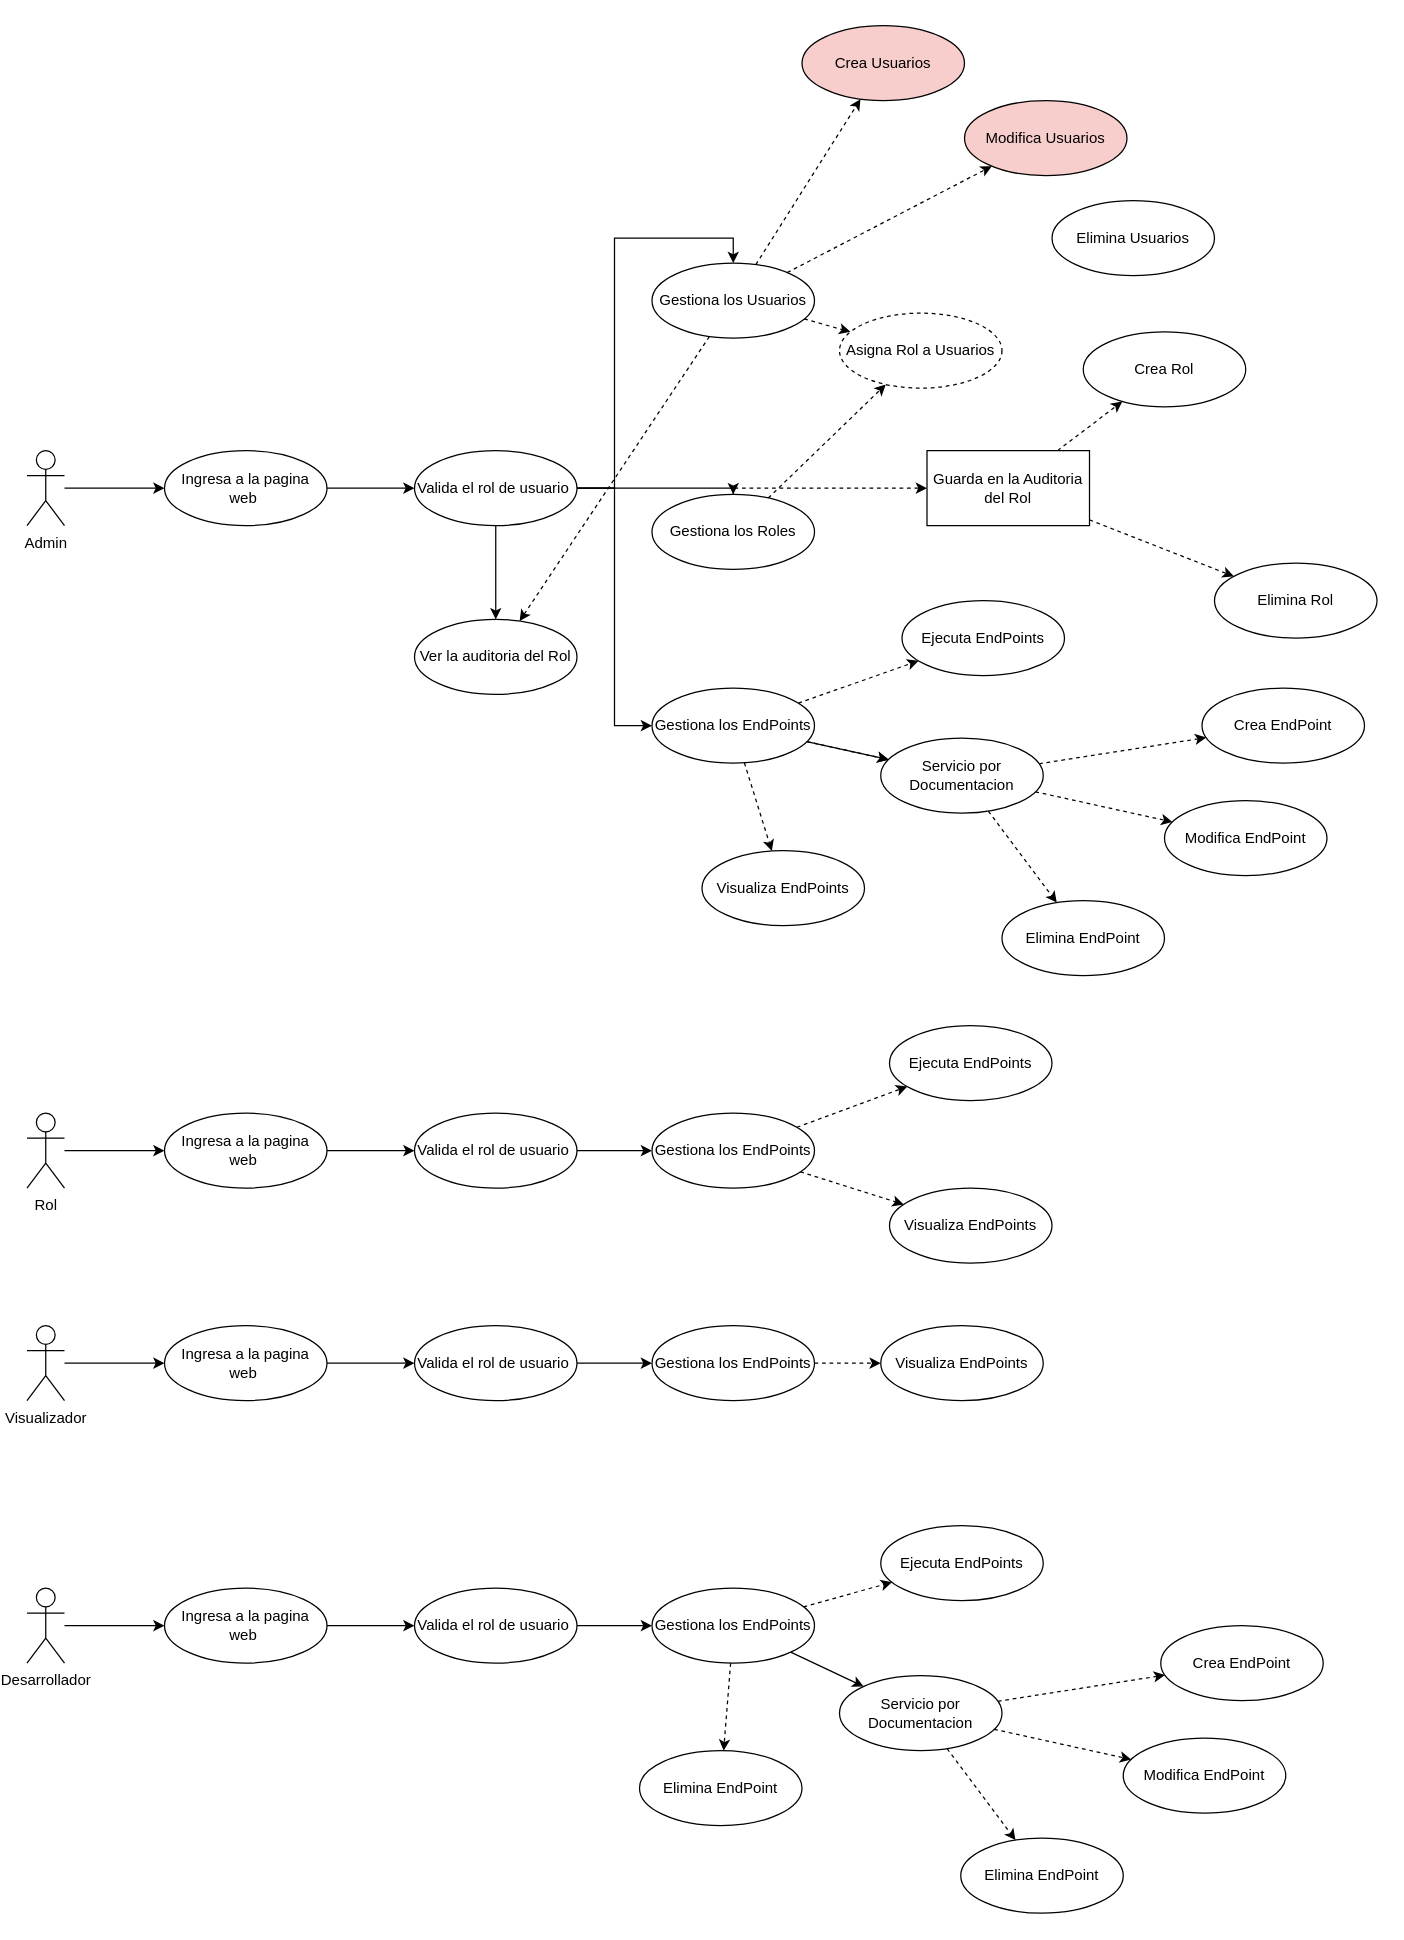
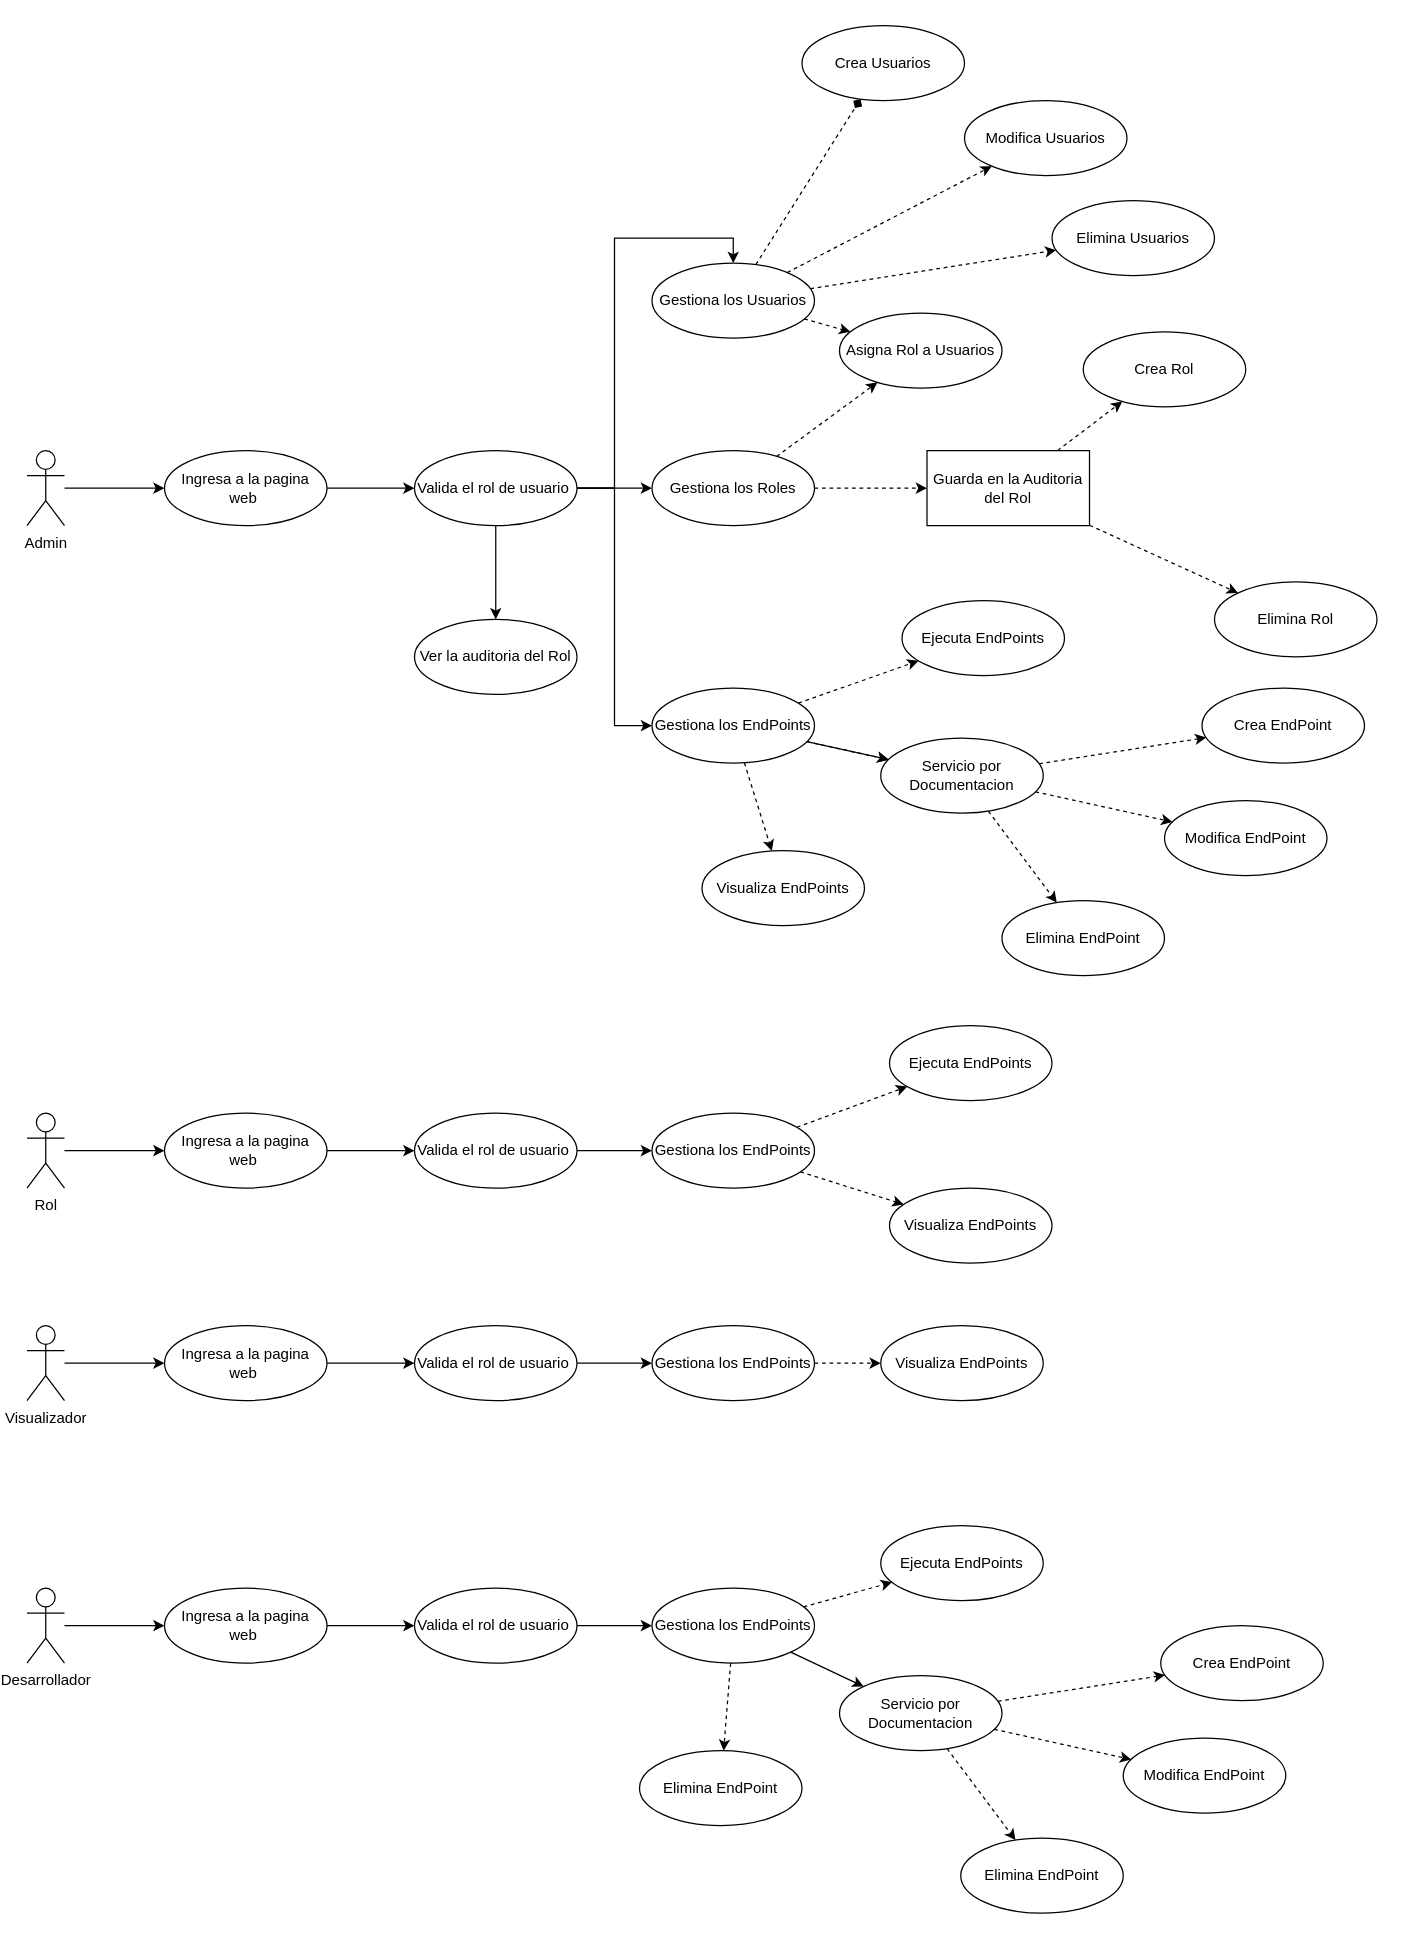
- <mxCell id="31" value="Crea Usuarios" style="ellipse;whiteSpace=wrap;html=1;fillColor=#f8cecc;" parent="1" vertex="1"><mxGeometry x="640" y="20" width="130" height="60" as="geometry" /></mxCell>
+ <mxCell id="31" value="Crea Usuarios" style="ellipse;whiteSpace=wrap;html=1;" parent="1" vertex="1"><mxGeometry x="640" y="20" width="130" height="60" as="geometry" /></mxCell>
- <mxCell id="16" value="" style="rounded=0;orthogonalLoop=1;jettySize=auto;html=1;dashed=1;endArrow=classic;startFill=0;strokeColor=default;endFill=1;" parent="1" source="20" target="31" edge="1"><mxGeometry relative="1" as="geometry" /></mxCell>
+ <mxCell id="16" value="" style="rounded=0;orthogonalLoop=1;jettySize=auto;html=1;dashed=1;endArrow=diamond;startFill=0;strokeColor=default;endFill=1;" parent="1" source="20" target="31" edge="1"><mxGeometry relative="1" as="geometry" /></mxCell>
- <mxCell id="33" value="Modifica Usuarios" style="ellipse;whiteSpace=wrap;html=1;fillColor=#f8cecc;" parent="1" vertex="1"><mxGeometry x="770" y="80" width="130" height="60" as="geometry" /></mxCell>
+ <mxCell id="33" value="Modifica Usuarios" style="ellipse;whiteSpace=wrap;html=1;" parent="1" vertex="1"><mxGeometry x="770" y="80" width="130" height="60" as="geometry" /></mxCell>
- <mxCell id="34" value="Asigna Rol a Usuarios" style="ellipse;whiteSpace=wrap;html=1;dashed=1;" parent="1" vertex="1"><mxGeometry x="670" y="250" width="130" height="60" as="geometry" /></mxCell>
+ <mxCell id="34" value="Asigna Rol a Usuarios" style="ellipse;whiteSpace=wrap;html=1;" parent="1" vertex="1"><mxGeometry x="670" y="250" width="130" height="60" as="geometry" /></mxCell>
- <mxCell id="18" style="rounded=0;orthogonalLoop=1;jettySize=auto;html=1;endArrow=classic;endFill=1;dashed=1;" parent="1" source="20" target="40" edge="1"><mxGeometry relative="1" as="geometry" /></mxCell>
+ <mxCell id="18" style="rounded=0;orthogonalLoop=1;jettySize=auto;html=1;endArrow=classic;endFill=1;dashed=1;" parent="1" source="20" target="32" edge="1"><mxGeometry relative="1" as="geometry" /></mxCell>
- <mxCell id="23" value="Gestiona los Roles" style="ellipse;whiteSpace=wrap;html=1;" parent="1" vertex="1"><mxGeometry x="520" y="395" width="130" height="60" as="geometry" /></mxCell>
+ <mxCell id="23" value="Gestiona los Roles" style="ellipse;whiteSpace=wrap;html=1;" parent="1" vertex="1"><mxGeometry x="520" y="360" width="130" height="60" as="geometry" /></mxCell>
- <mxCell id="39" value="Elimina Rol" style="ellipse;whiteSpace=wrap;html=1;" parent="1" vertex="1"><mxGeometry x="970" y="450" width="130" height="60" as="geometry" /></mxCell>
+ <mxCell id="39" value="Elimina Rol" style="ellipse;whiteSpace=wrap;html=1;" parent="1" vertex="1"><mxGeometry x="970" y="465" width="130" height="60" as="geometry" /></mxCell>
